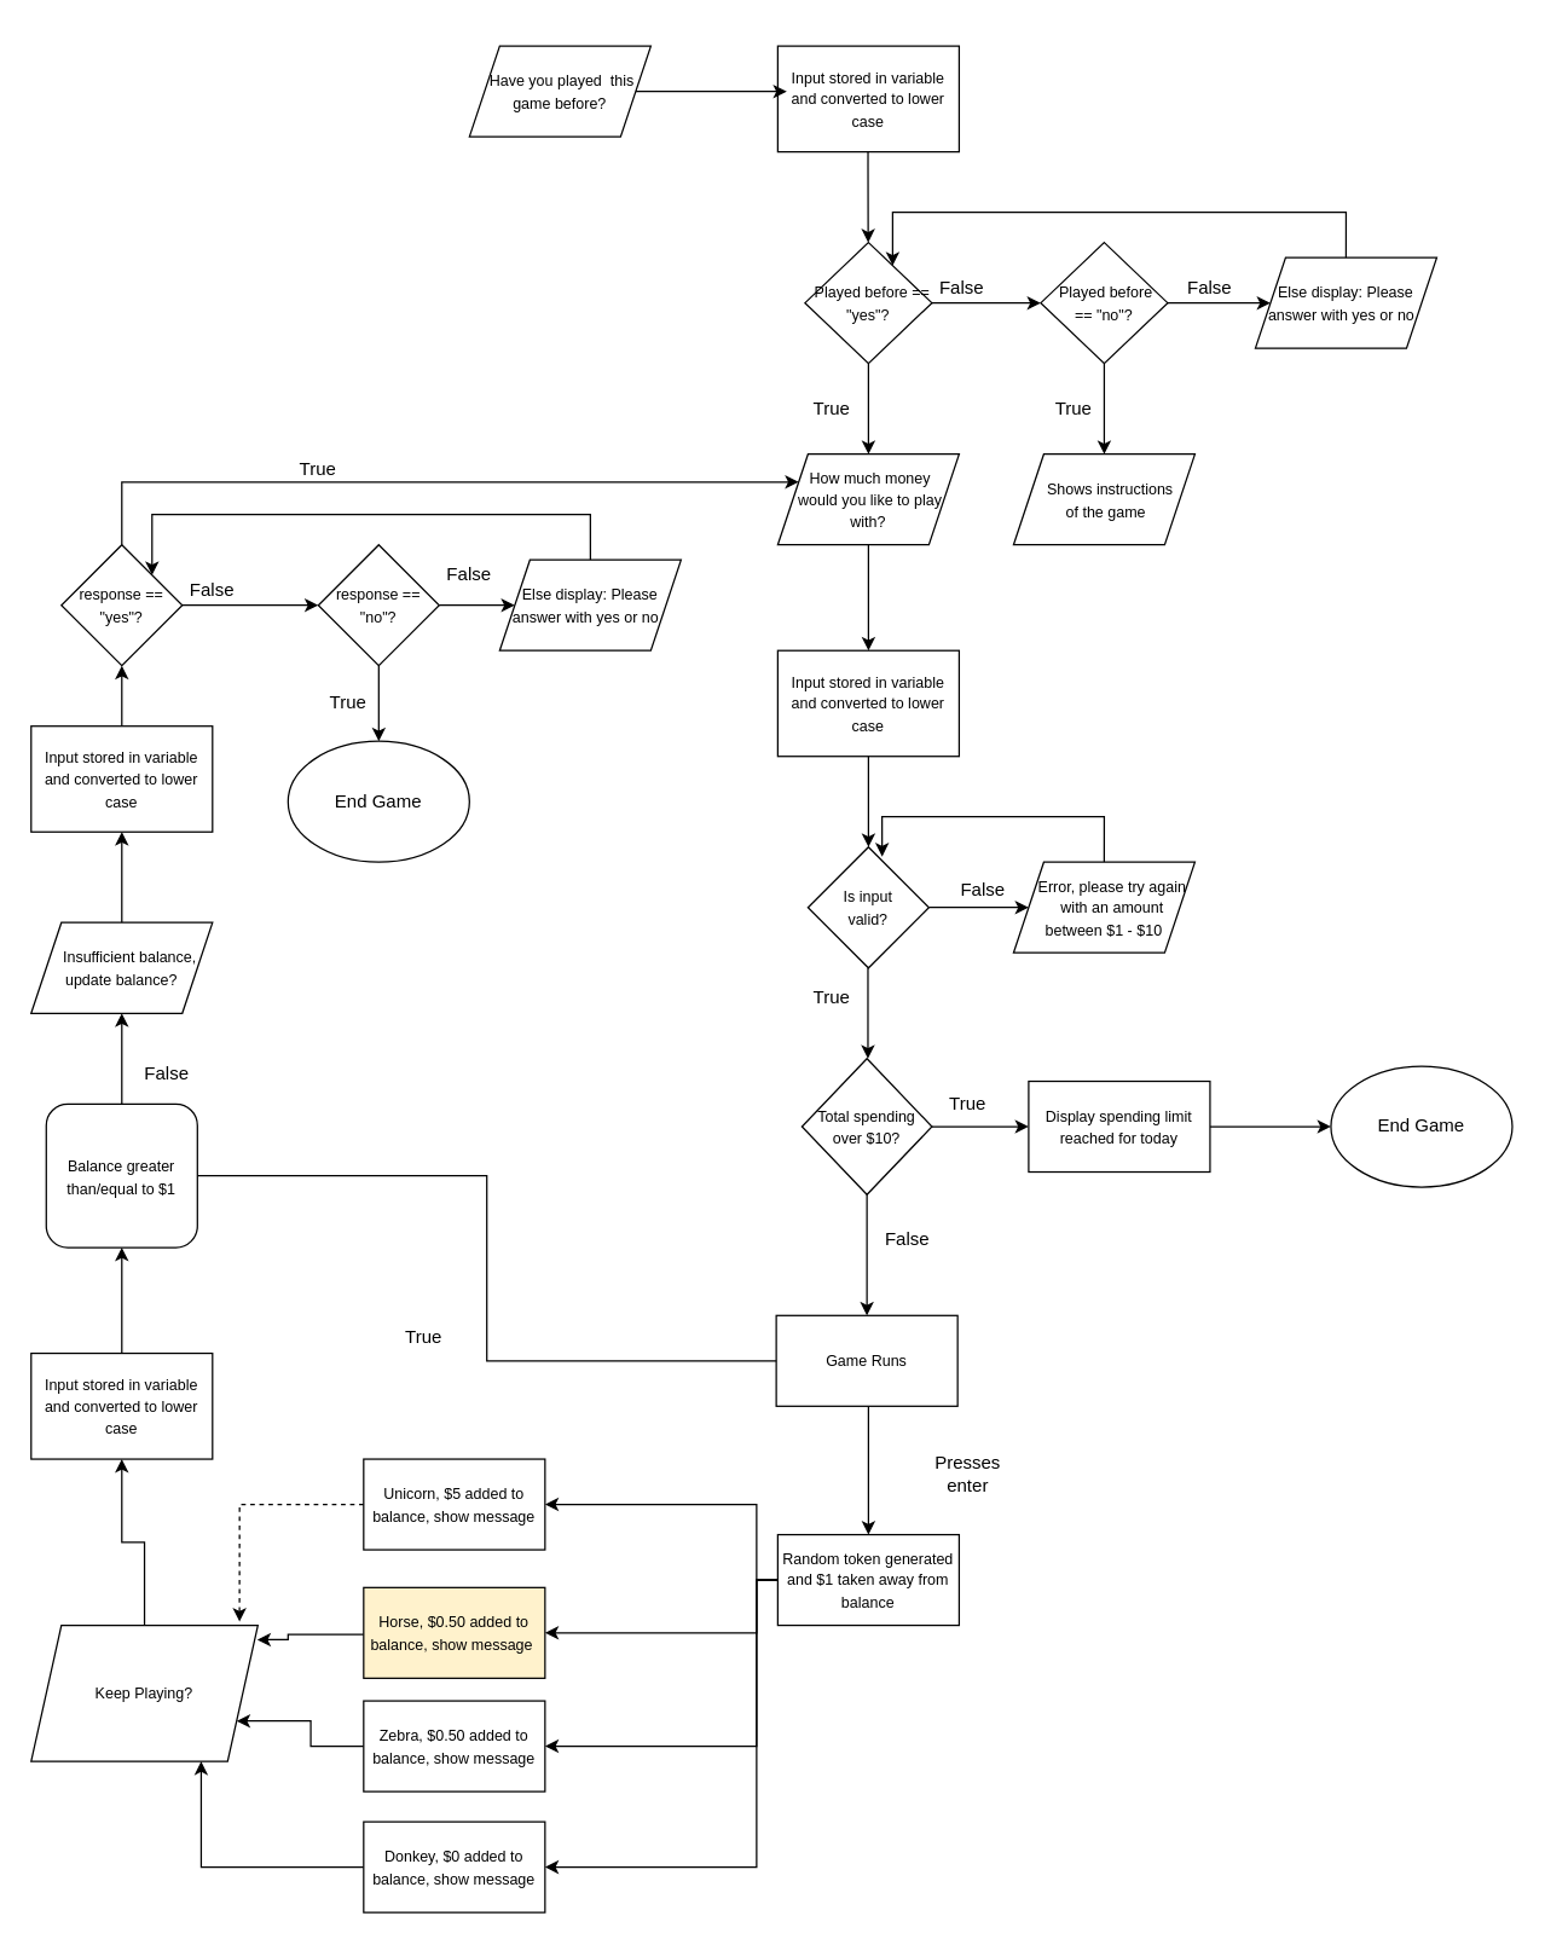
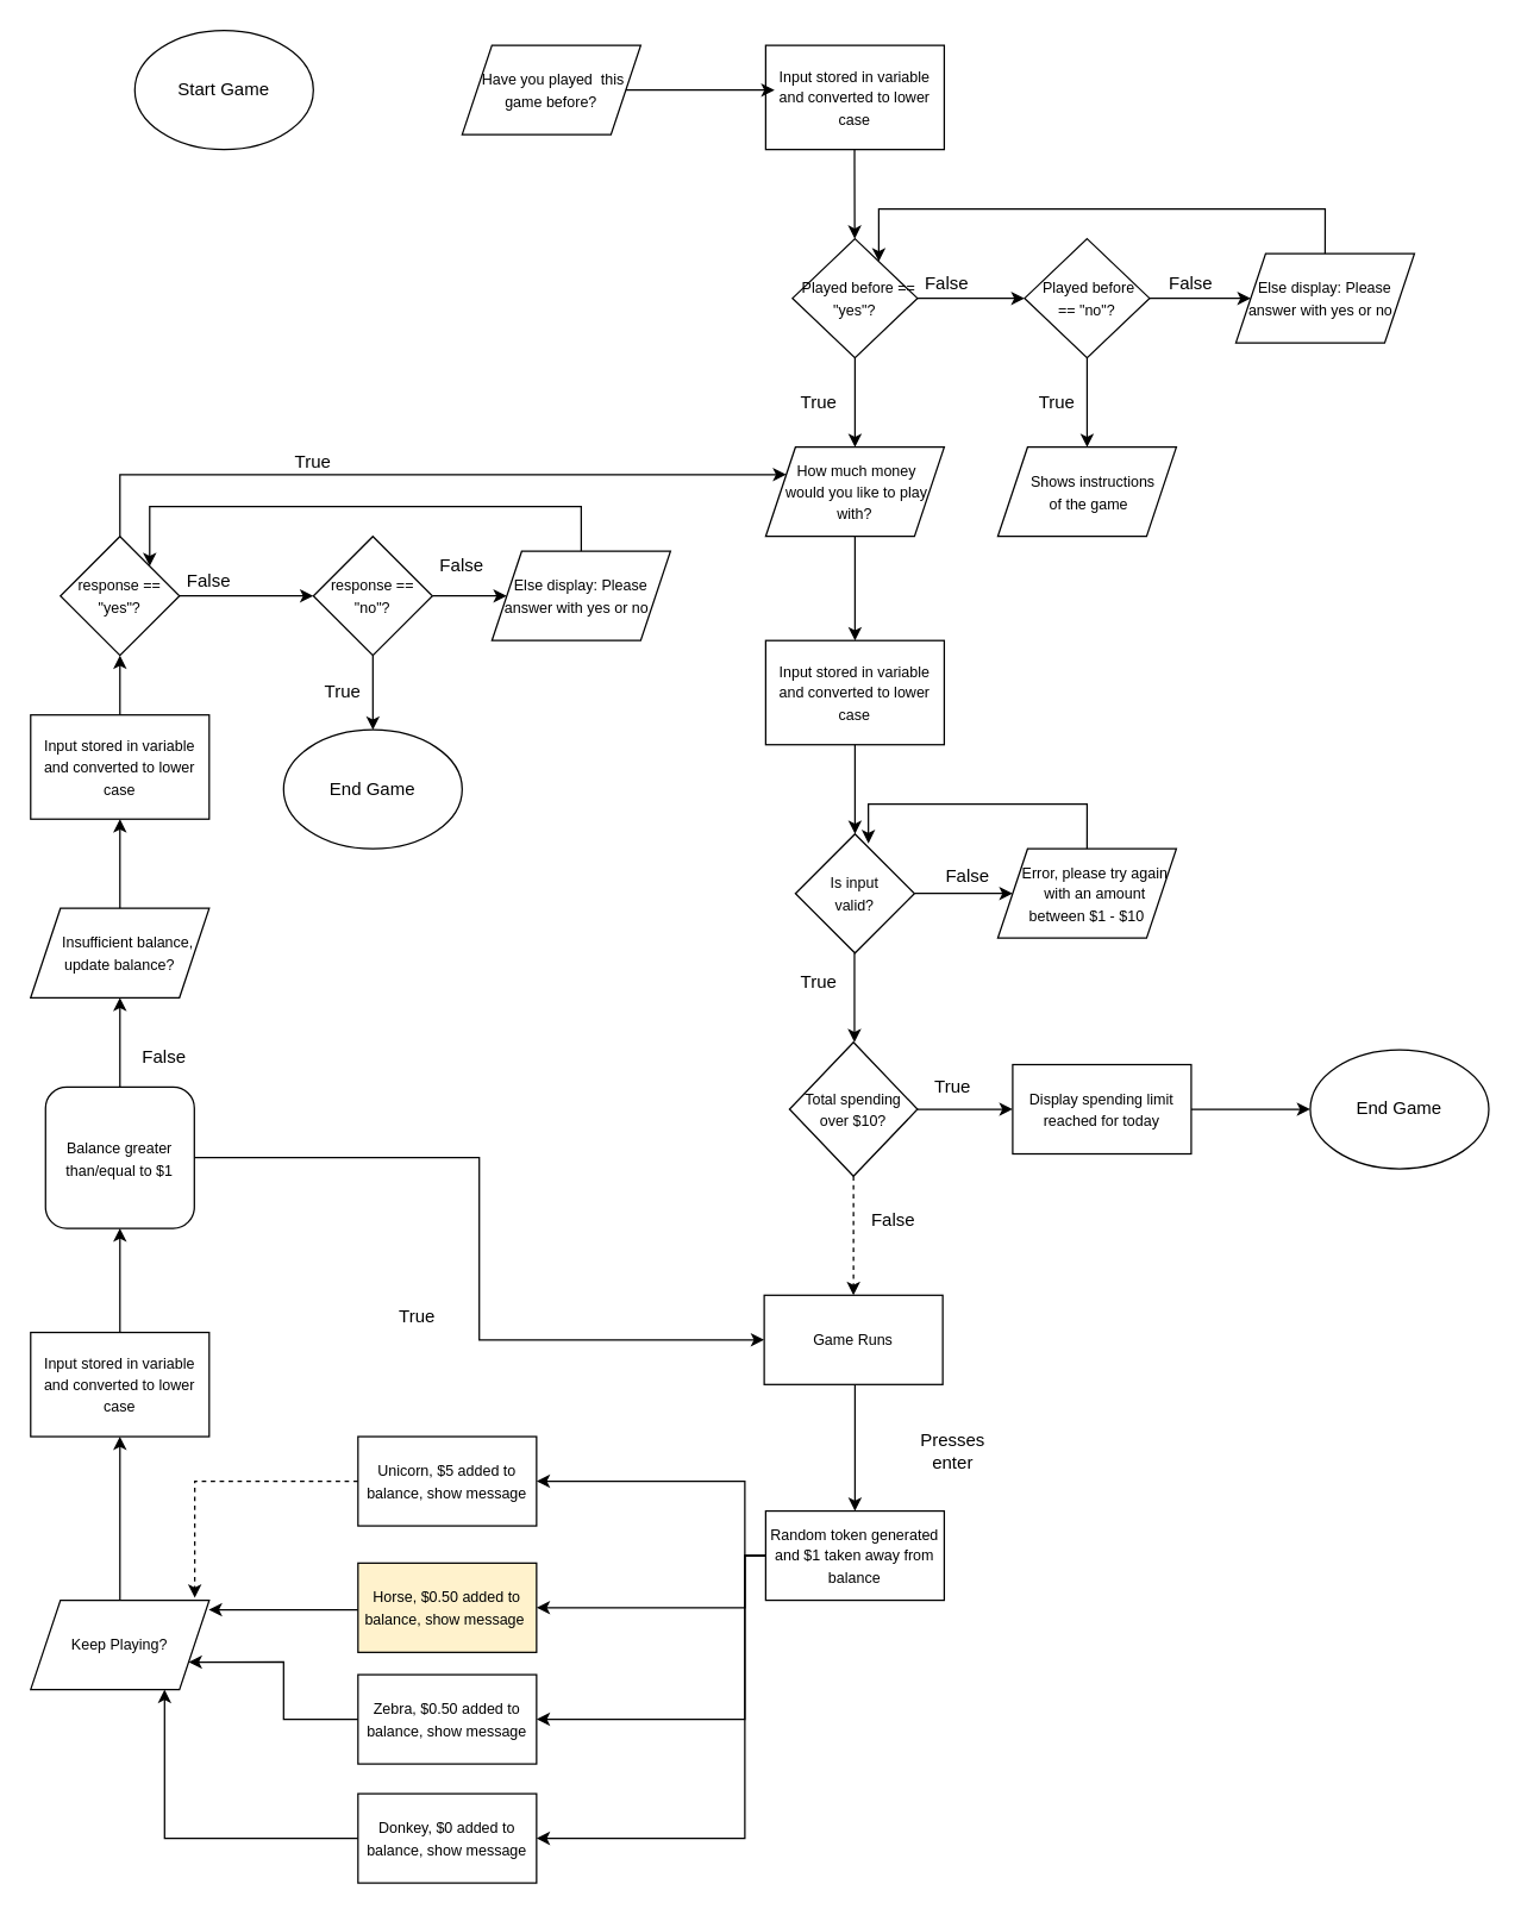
+ <mxCell id="2" value="Start Game" style="ellipse;whiteSpace=wrap;html=1;" parent="1" vertex="1"><mxGeometry x="90" y="20" width="120" height="80" as="geometry" /></mxCell>
- <mxCell id="50" style="edgeStyle=orthogonalEdgeStyle;rounded=0;orthogonalLoop=1;jettySize=auto;html=1;entryX=0.5;entryY=0;entryDx=0;entryDy=0;" parent="1" source="51" target="26" edge="1"><mxGeometry relative="1" as="geometry"><mxPoint x="573" y="860" as="targetPoint" /></mxGeometry></mxCell>
+ <mxCell id="50" style="edgeStyle=orthogonalEdgeStyle;rounded=0;orthogonalLoop=1;jettySize=auto;html=1;entryX=0.5;entryY=0;entryDx=0;entryDy=0;dashed=1;" parent="1" source="51" target="26" edge="1"><mxGeometry relative="1" as="geometry"><mxPoint x="573" y="860" as="targetPoint" /></mxGeometry></mxCell>
- <mxCell id="46" style="edgeStyle=orthogonalEdgeStyle;rounded=0;orthogonalLoop=1;jettySize=auto;html=1;entryX=0;entryY=0.5;entryDx=0;entryDy=0;endArrow=none;" parent="1" source="48" target="26" edge="1"><mxGeometry relative="1" as="geometry" /></mxCell>
+ <mxCell id="46" style="edgeStyle=orthogonalEdgeStyle;rounded=0;orthogonalLoop=1;jettySize=auto;html=1;entryX=0;entryY=0.5;entryDx=0;entryDy=0;" parent="1" source="48" target="26" edge="1"><mxGeometry relative="1" as="geometry" /></mxCell>
- <mxCell id="42" value="&lt;font style=&quot;font-size: 10px&quot;&gt;Keep Playing?&lt;/font&gt;" style="shape=parallelogram;perimeter=parallelogramPerimeter;whiteSpace=wrap;html=1;fixedSize=1;" parent="1" vertex="1"><mxGeometry x="20" y="1075" width="150" height="90" as="geometry" /></mxCell>
+ <mxCell id="42" value="&lt;font style=&quot;font-size: 10px&quot;&gt;Keep Playing?&lt;/font&gt;" style="shape=parallelogram;perimeter=parallelogramPerimeter;whiteSpace=wrap;html=1;fixedSize=1;" parent="1" vertex="1"><mxGeometry x="20" y="1075" width="120" height="60" as="geometry" /></mxCell>
